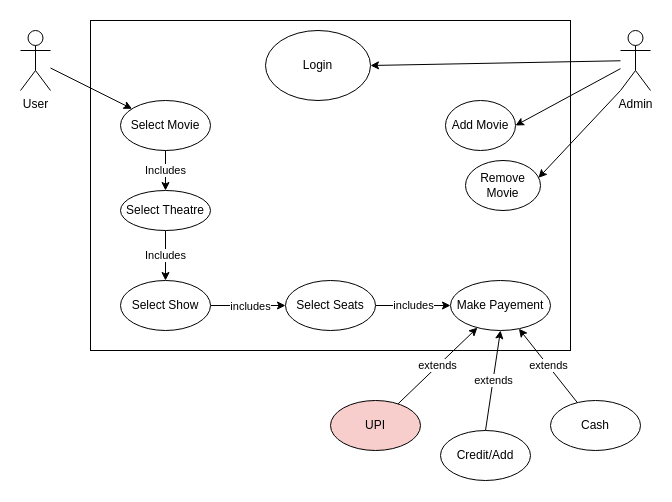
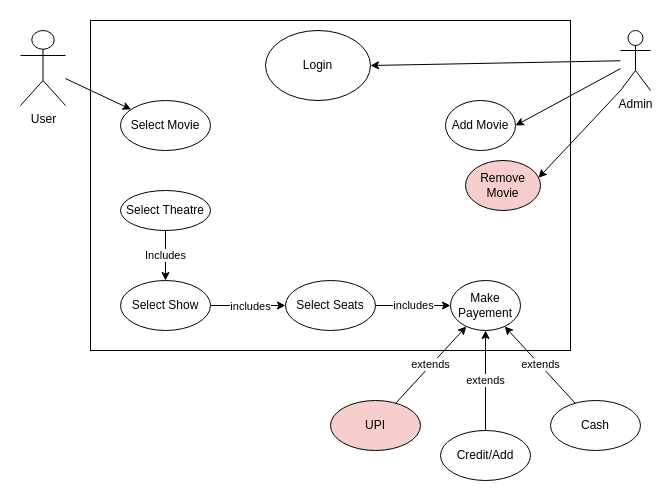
- <mxCell id="5" value="User" style="shape=umlActor;verticalLabelPosition=bottom;verticalAlign=top;html=1;outlineConnect=0;" parent="1" vertex="1"><mxGeometry x="20" y="30" width="30" height="60" as="geometry" /></mxCell>
+ <mxCell id="5" value="User" style="shape=umlActor;verticalLabelPosition=bottom;verticalAlign=top;html=1;outlineConnect=0;" parent="1" vertex="1"><mxGeometry x="20" y="30" width="45" height="75" as="geometry" /></mxCell>
- <mxCell id="15" value="Includes" style="endArrow=classic;html=1;rounded=0;exitX=0.5;exitY=1;exitDx=0;exitDy=0;entryX=0.5;entryY=0;entryDx=0;entryDy=0;" edge="1" parent="1" source="9" target="7"><mxGeometry width="50" height="50" relative="1" as="geometry"><mxPoint x="330" y="160" as="sourcePoint" /><mxPoint x="380" y="110" as="targetPoint" /></mxGeometry></mxCell>
- <mxCell id="10" value="Remove Movie" style="ellipse;whiteSpace=wrap;html=1;" parent="1" vertex="1"><mxGeometry x="465" y="160" width="75" height="50" as="geometry" /></mxCell>
+ <mxCell id="10" value="Remove Movie" style="ellipse;whiteSpace=wrap;html=1;fillColor=#f8cecc;" parent="1" vertex="1"><mxGeometry x="465" y="160" width="75" height="50" as="geometry" /></mxCell>
- <mxCell id="21" value="Make Payement" style="ellipse;whiteSpace=wrap;html=1;" vertex="1" parent="1"><mxGeometry x="450" y="280" width="100" height="50" as="geometry" /></mxCell>
+ <mxCell id="21" value="Make Payement" style="ellipse;whiteSpace=wrap;html=1;" vertex="1" parent="1"><mxGeometry x="450" y="280" width="70" height="50" as="geometry" /></mxCell>
